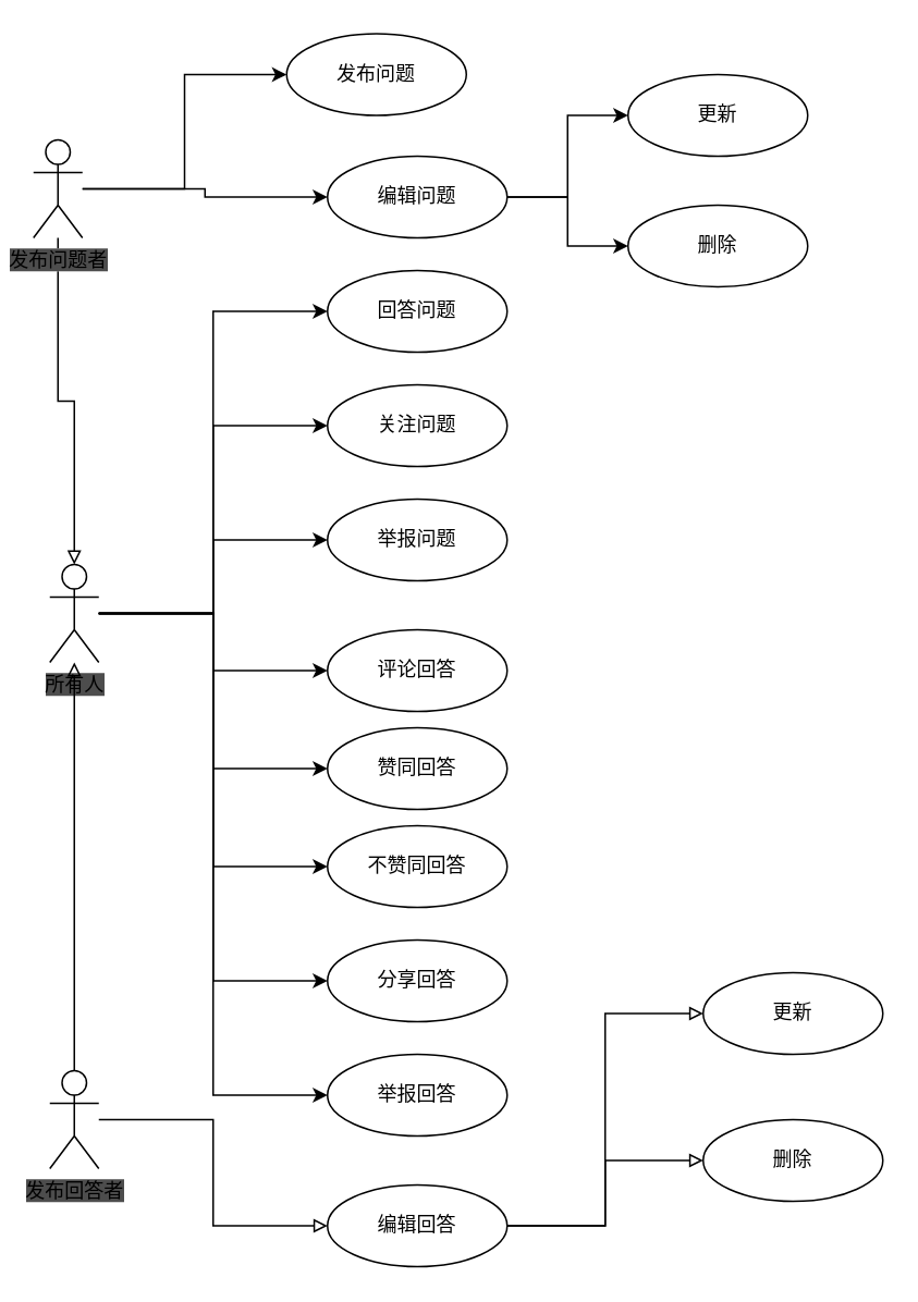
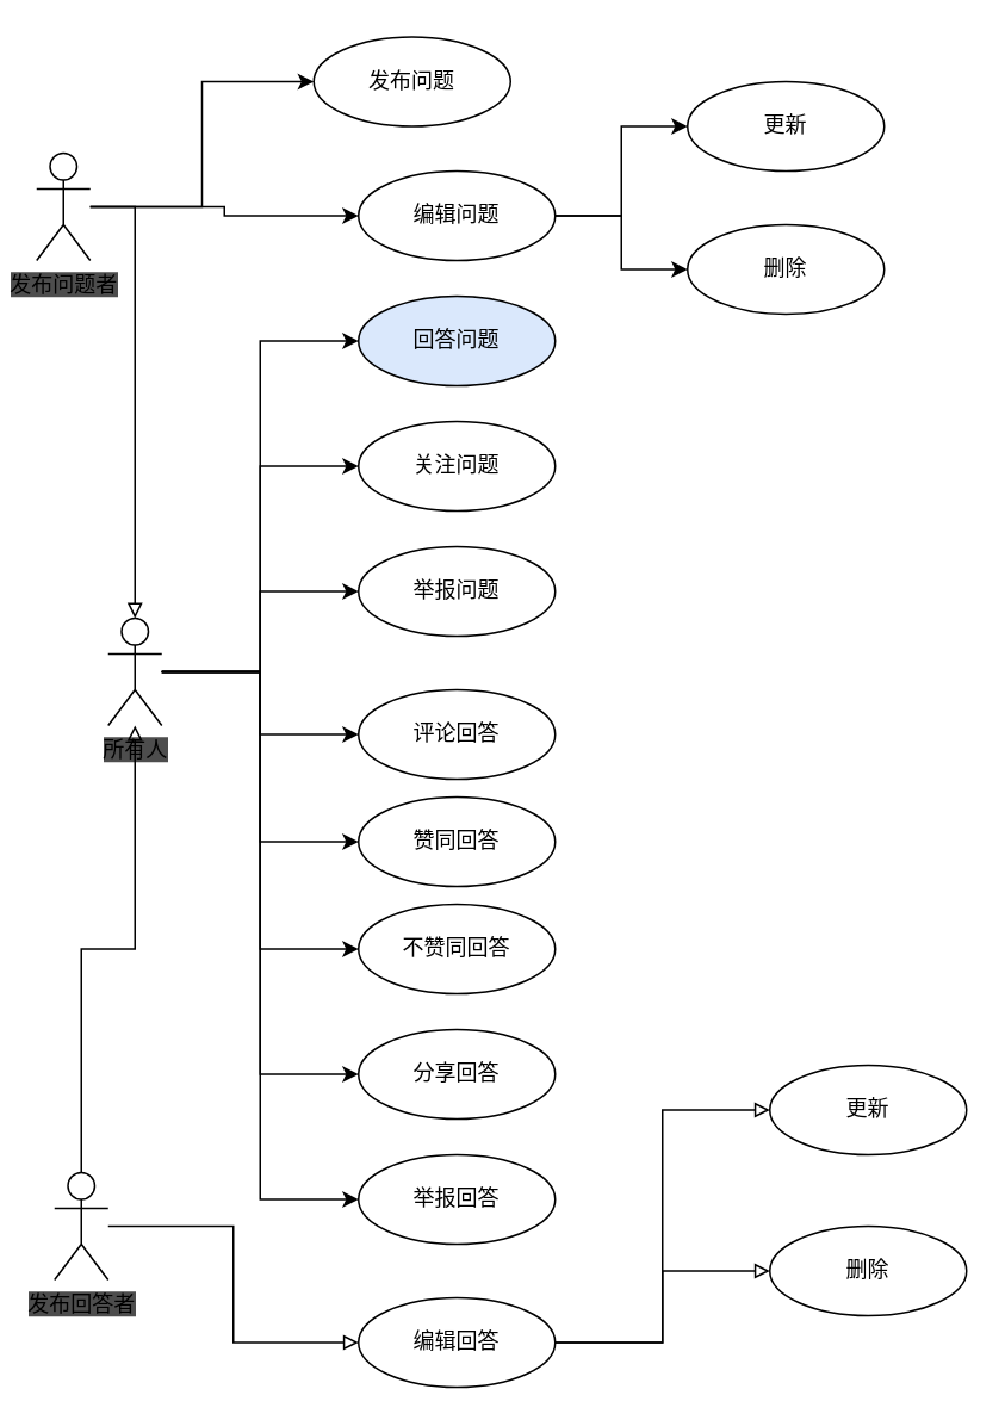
- <mxCell id="15" value="回答问题" style="ellipse;whiteSpace=wrap;html=1;" vertex="1" parent="1"><mxGeometry x="200" y="165" width="110" height="50" as="geometry" /></mxCell>
+ <mxCell id="15" value="回答问题" style="ellipse;whiteSpace=wrap;html=1;fillColor=#dae8fc;" vertex="1" parent="1"><mxGeometry x="200" y="165" width="110" height="50" as="geometry" /></mxCell>
- <mxCell id="10" value="&lt;font color=&quot;#000000&quot; style=&quot;background-color: rgb(77 , 77 , 77)&quot;&gt;所有人&lt;/font&gt;" style="shape=umlActor;verticalLabelPosition=bottom;labelBackgroundColor=#ffffff;verticalAlign=top;html=1;outlineConnect=0;" vertex="1" parent="1"><mxGeometry x="30" y="345" width="30" height="60" as="geometry" /></mxCell>
+ <mxCell id="10" value="&lt;font color=&quot;#000000&quot; style=&quot;background-color: rgb(77 , 77 , 77)&quot;&gt;所有人&lt;/font&gt;" style="shape=umlActor;verticalLabelPosition=bottom;labelBackgroundColor=#ffffff;verticalAlign=top;html=1;outlineConnect=0;" vertex="1" parent="1"><mxGeometry x="60" y="345" width="30" height="60" as="geometry" /></mxCell>
